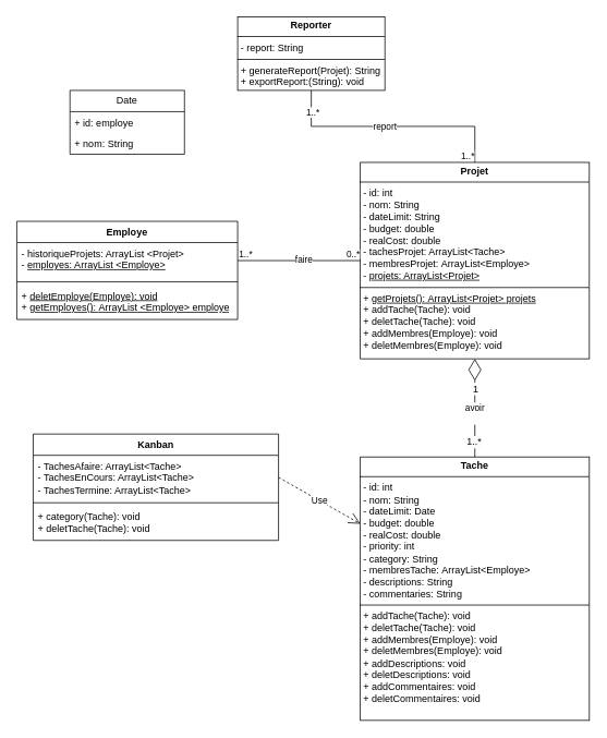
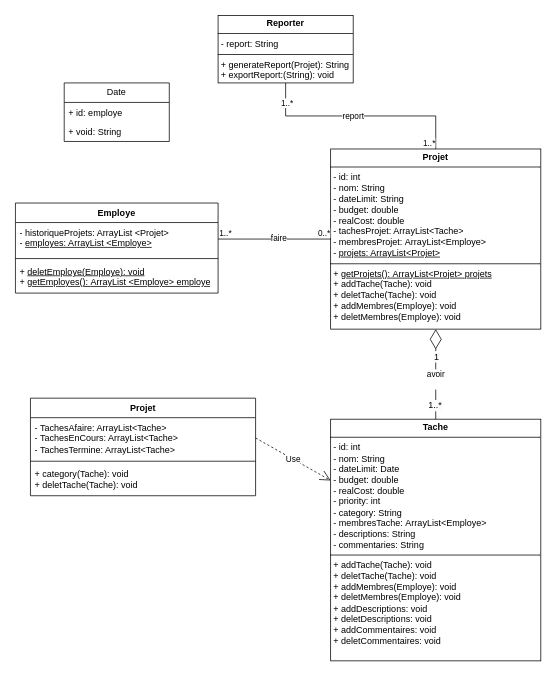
- <mxCell id="4" value="+ nom: String" style="text;strokeColor=none;fillColor=none;align=left;verticalAlign=top;spacingLeft=4;spacingRight=4;overflow=hidden;rotatable=0;points=[[0,0.5],[1,0.5]];portConstraint=eastwest;whiteSpace=wrap;html=1;" parent="2" vertex="1"><mxGeometry y="52" width="140" height="26" as="geometry" /></mxCell>
+ <mxCell id="4" value="+ void: String" style="text;strokeColor=none;fillColor=none;align=left;verticalAlign=top;spacingLeft=4;spacingRight=4;overflow=hidden;rotatable=0;points=[[0,0.5],[1,0.5]];portConstraint=eastwest;whiteSpace=wrap;html=1;" parent="2" vertex="1"><mxGeometry y="52" width="140" height="26" as="geometry" /></mxCell>
- <mxCell id="12" value="Kanban" style="swimlane;fontStyle=1;align=center;verticalAlign=top;childLayout=stackLayout;horizontal=1;startSize=26;horizontalStack=0;resizeParent=1;resizeParentMax=0;resizeLast=0;collapsible=1;marginBottom=0;whiteSpace=wrap;html=1;" parent="1" vertex="1"><mxGeometry x="40" y="530" width="300" height="130" as="geometry" /></mxCell>
+ <mxCell id="12" value="Projet" style="swimlane;fontStyle=1;align=center;verticalAlign=top;childLayout=stackLayout;horizontal=1;startSize=26;horizontalStack=0;resizeParent=1;resizeParentMax=0;resizeLast=0;collapsible=1;marginBottom=0;whiteSpace=wrap;html=1;" parent="1" vertex="1"><mxGeometry x="40" y="530" width="300" height="130" as="geometry" /></mxCell>
